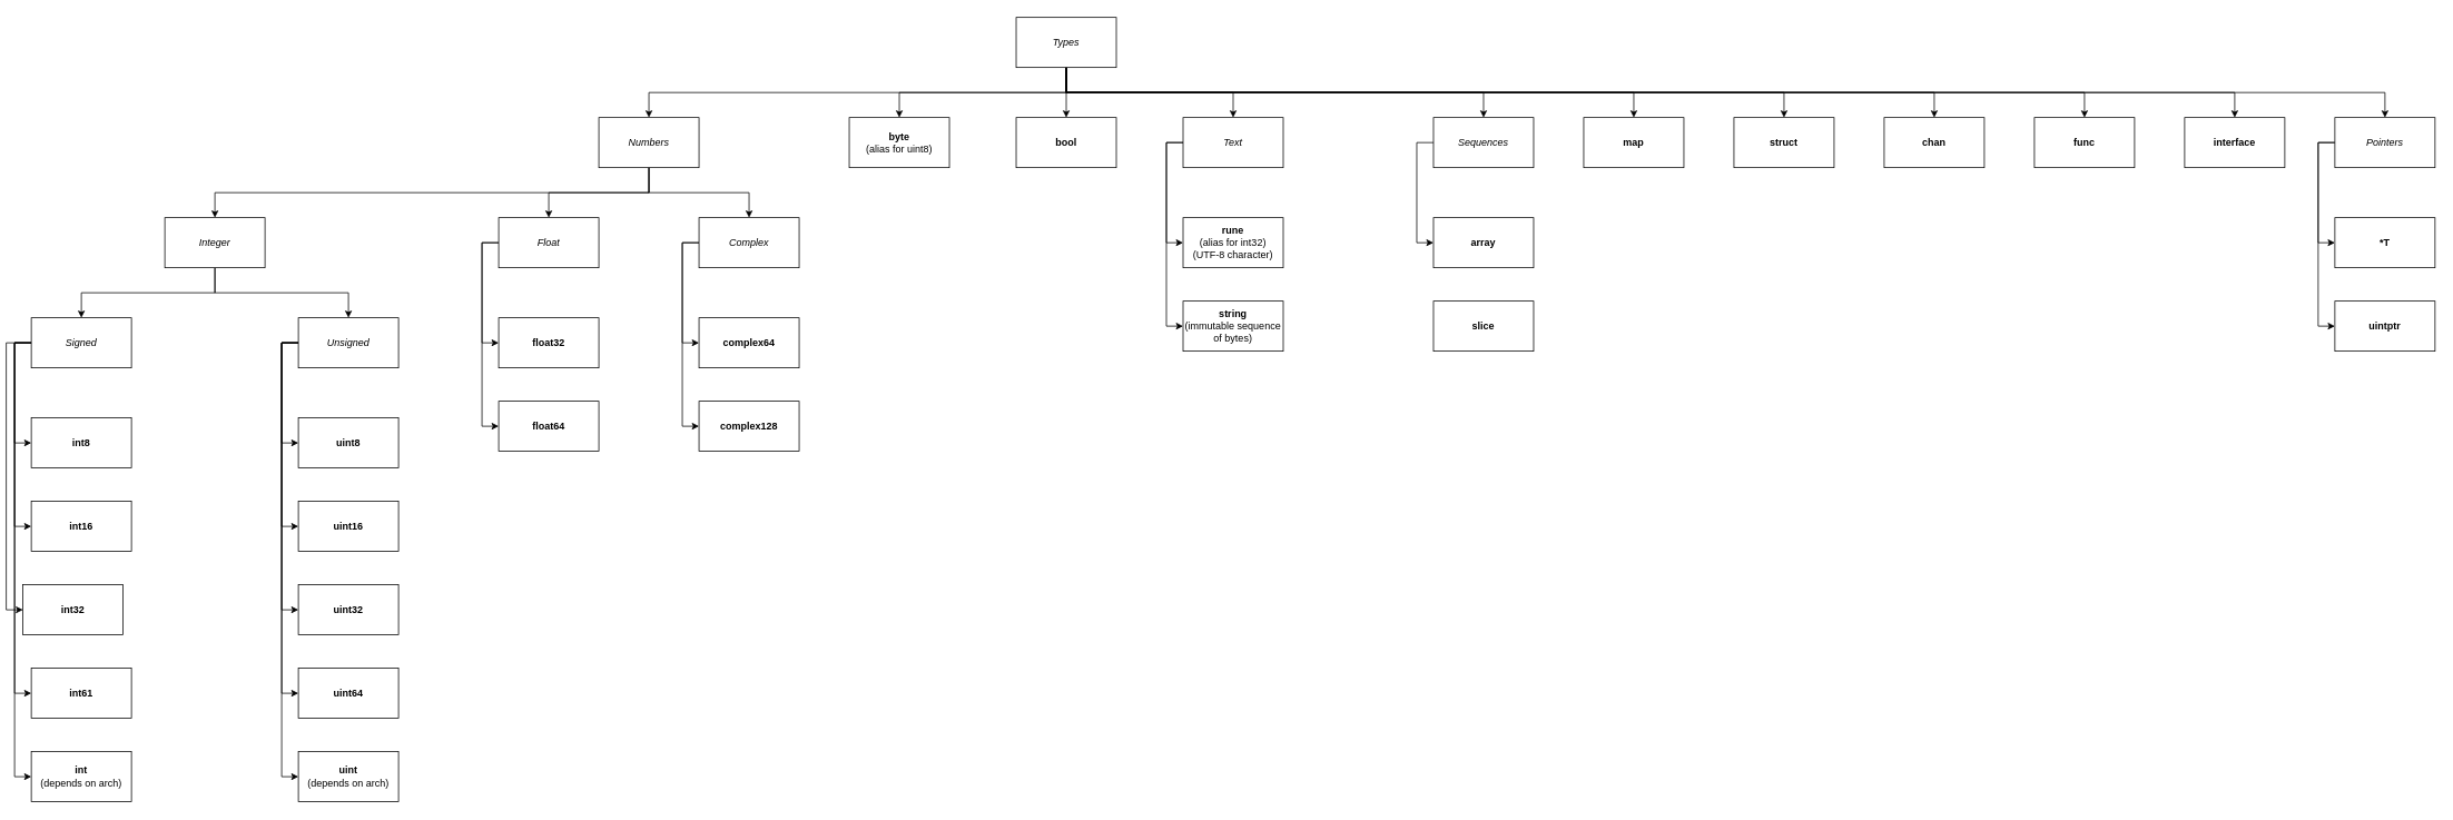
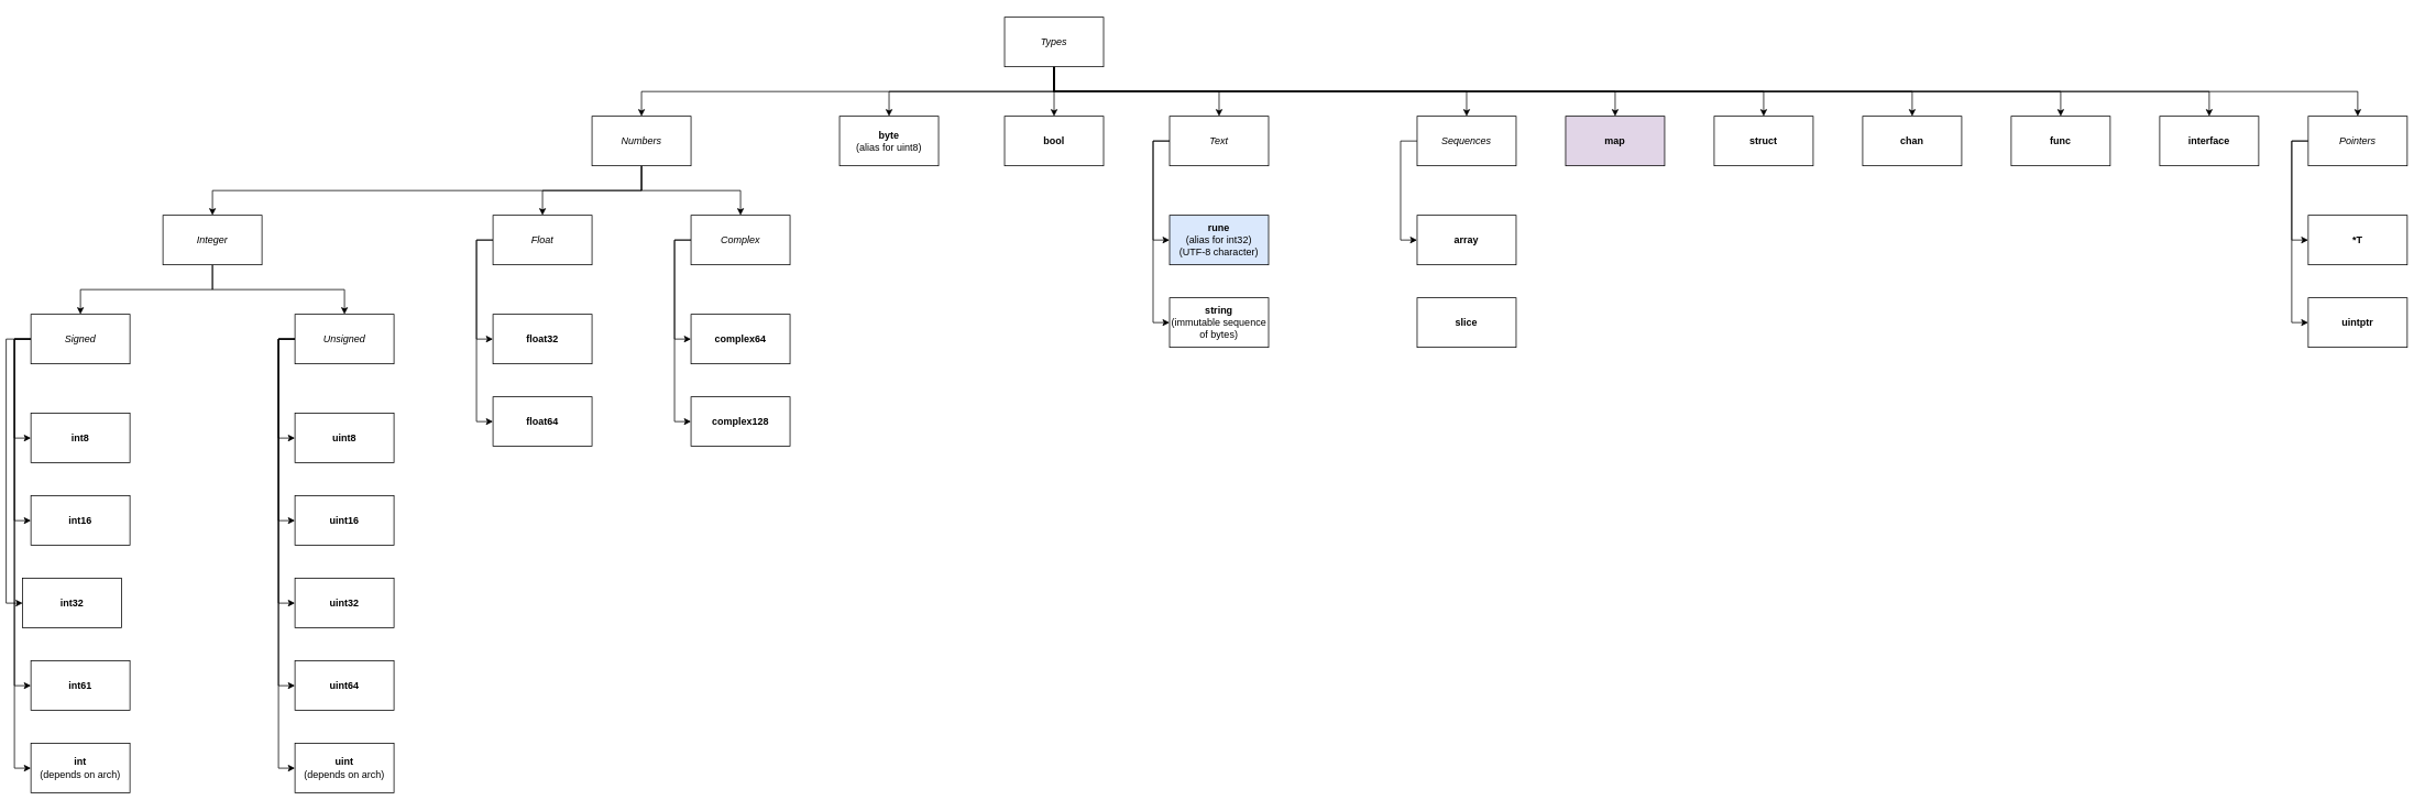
- <mxCell id="64" value="&lt;b&gt;map&lt;/b&gt;" style="whiteSpace=wrap;html=1;" vertex="1" parent="1"><mxGeometry x="1890" y="140" width="120" height="60" as="geometry" /></mxCell>
+ <mxCell id="64" value="&lt;b&gt;map&lt;/b&gt;" style="whiteSpace=wrap;html=1;fillColor=#e1d5e7;" vertex="1" parent="1"><mxGeometry x="1890" y="140" width="120" height="60" as="geometry" /></mxCell>
- <mxCell id="58" value="&lt;b&gt;rune&lt;/b&gt;&lt;div&gt;(alias for int32)&lt;/div&gt;&lt;div&gt;(UTF-8 character)&lt;/div&gt;" style="whiteSpace=wrap;html=1;" vertex="1" parent="1"><mxGeometry x="1410" y="260" width="120" height="60" as="geometry" /></mxCell>
+ <mxCell id="58" value="&lt;b&gt;rune&lt;/b&gt;&lt;div&gt;(alias for int32)&lt;/div&gt;&lt;div&gt;(UTF-8 character)&lt;/div&gt;" style="whiteSpace=wrap;html=1;fillColor=#dae8fc;" vertex="1" parent="1"><mxGeometry x="1410" y="260" width="120" height="60" as="geometry" /></mxCell>
